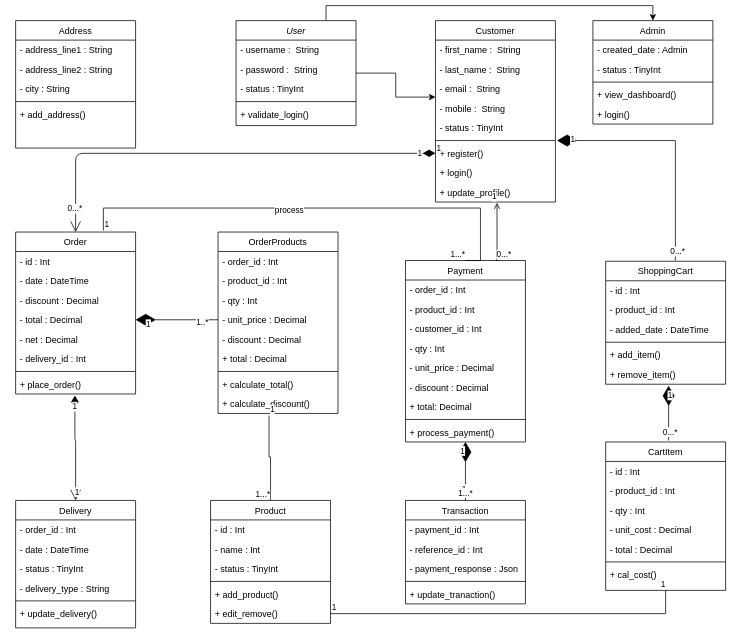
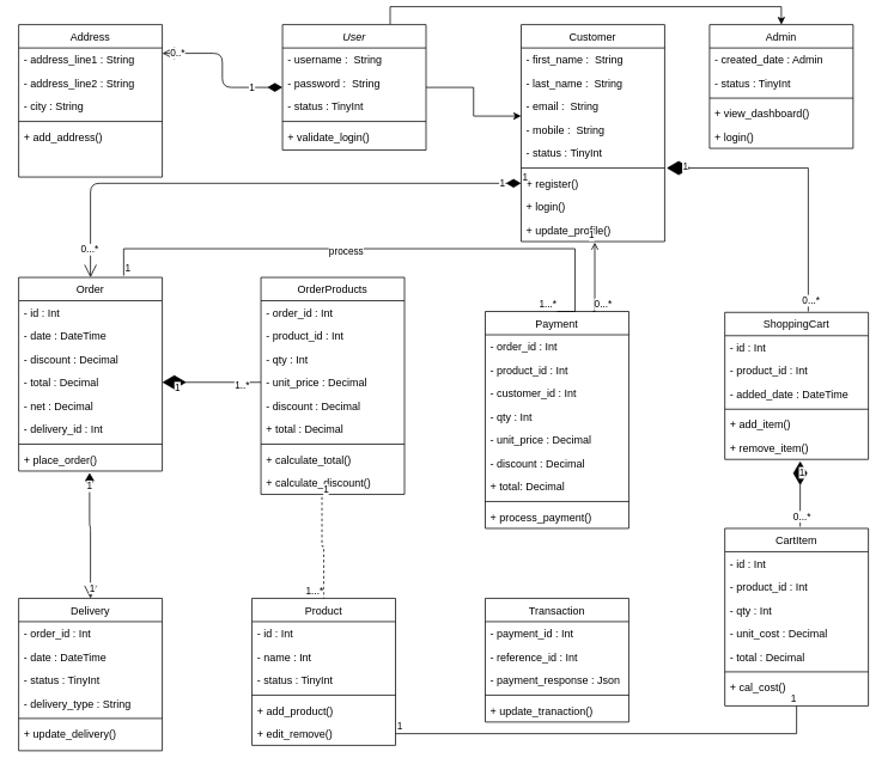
+ <mxCell id="26" value="" style="endArrow=open;html=1;endSize=12;startArrow=diamondThin;startSize=14;startFill=1;edgeStyle=orthogonalEdgeStyle;align=left;verticalAlign=bottom;entryX=1;entryY=0.231;entryDx=0;entryDy=0;entryPerimeter=0;" parent="1" source="20" target="13" edge="1"><mxGeometry x="-1" y="3" relative="1" as="geometry"><mxPoint x="80" y="330" as="sourcePoint" /><mxPoint x="240" y="330" as="targetPoint" /></mxGeometry></mxCell>
+ <mxCell id="27" value="1" style="edgeLabel;html=1;align=center;verticalAlign=middle;resizable=0;points=[];" parent="26" vertex="1" connectable="0"><mxGeometry x="-0.593" y="-1" relative="1" as="geometry"><mxPoint as="offset" /></mxGeometry></mxCell>
+ <mxCell id="28" value="0..*" style="edgeLabel;html=1;align=center;verticalAlign=middle;resizable=0;points=[];" parent="26" vertex="1" connectable="0"><mxGeometry x="0.802" y="-1" relative="1" as="geometry"><mxPoint as="offset" /></mxGeometry></mxCell>
- <mxCell id="104" value="" style="endArrow=none;html=1;edgeStyle=orthogonalEdgeStyle;rounded=0;exitX=0.425;exitY=1.115;exitDx=0;exitDy=0;exitPerimeter=0;entryX=0.5;entryY=0;entryDx=0;entryDy=0;" edge="1" parent="1" source="60" target="97"><mxGeometry relative="1" as="geometry"><mxPoint x="400" y="540" as="sourcePoint" /><mxPoint x="560" y="540" as="targetPoint" /><Array as="points"><mxPoint x="358" y="602" /><mxPoint x="360" y="602" /></Array></mxGeometry></mxCell>
+ <mxCell id="104" value="" style="endArrow=none;html=1;edgeStyle=orthogonalEdgeStyle;rounded=0;exitX=0.425;exitY=1.115;exitDx=0;exitDy=0;exitPerimeter=0;entryX=0.5;entryY=0;entryDx=0;entryDy=0;dashed=1;" edge="1" parent="1" source="60" target="97"><mxGeometry relative="1" as="geometry"><mxPoint x="400" y="540" as="sourcePoint" /><mxPoint x="560" y="540" as="targetPoint" /><Array as="points"><mxPoint x="358" y="602" /><mxPoint x="360" y="602" /></Array></mxGeometry></mxCell>
- <mxCell id="80" value="" style="endArrow=diamondThin;endFill=1;endSize=24;html=1;" parent="1" target="73" edge="1" source="74"><mxGeometry width="160" relative="1" as="geometry"><mxPoint x="807" y="419" as="sourcePoint" /><mxPoint x="630" y="600" as="targetPoint" /></mxGeometry></mxCell>
- <mxCell id="81" value="1" style="edgeLabel;html=1;align=center;verticalAlign=middle;resizable=0;points=[];" parent="80" vertex="1" connectable="0"><mxGeometry x="0.709" y="5" relative="1" as="geometry"><mxPoint as="offset" /></mxGeometry></mxCell>
- <mxCell id="82" value="1" style="edgeLabel;html=1;align=center;verticalAlign=middle;resizable=0;points=[];" parent="80" vertex="1" connectable="0"><mxGeometry x="-0.6" y="3" relative="1" as="geometry"><mxPoint as="offset" /></mxGeometry></mxCell>
- <mxCell id="83" value="1...*" style="edgeLabel;html=1;align=center;verticalAlign=middle;resizable=0;points=[];" parent="80" vertex="1" connectable="0"><mxGeometry x="-0.709" y="1" relative="1" as="geometry"><mxPoint as="offset" /></mxGeometry></mxCell>
